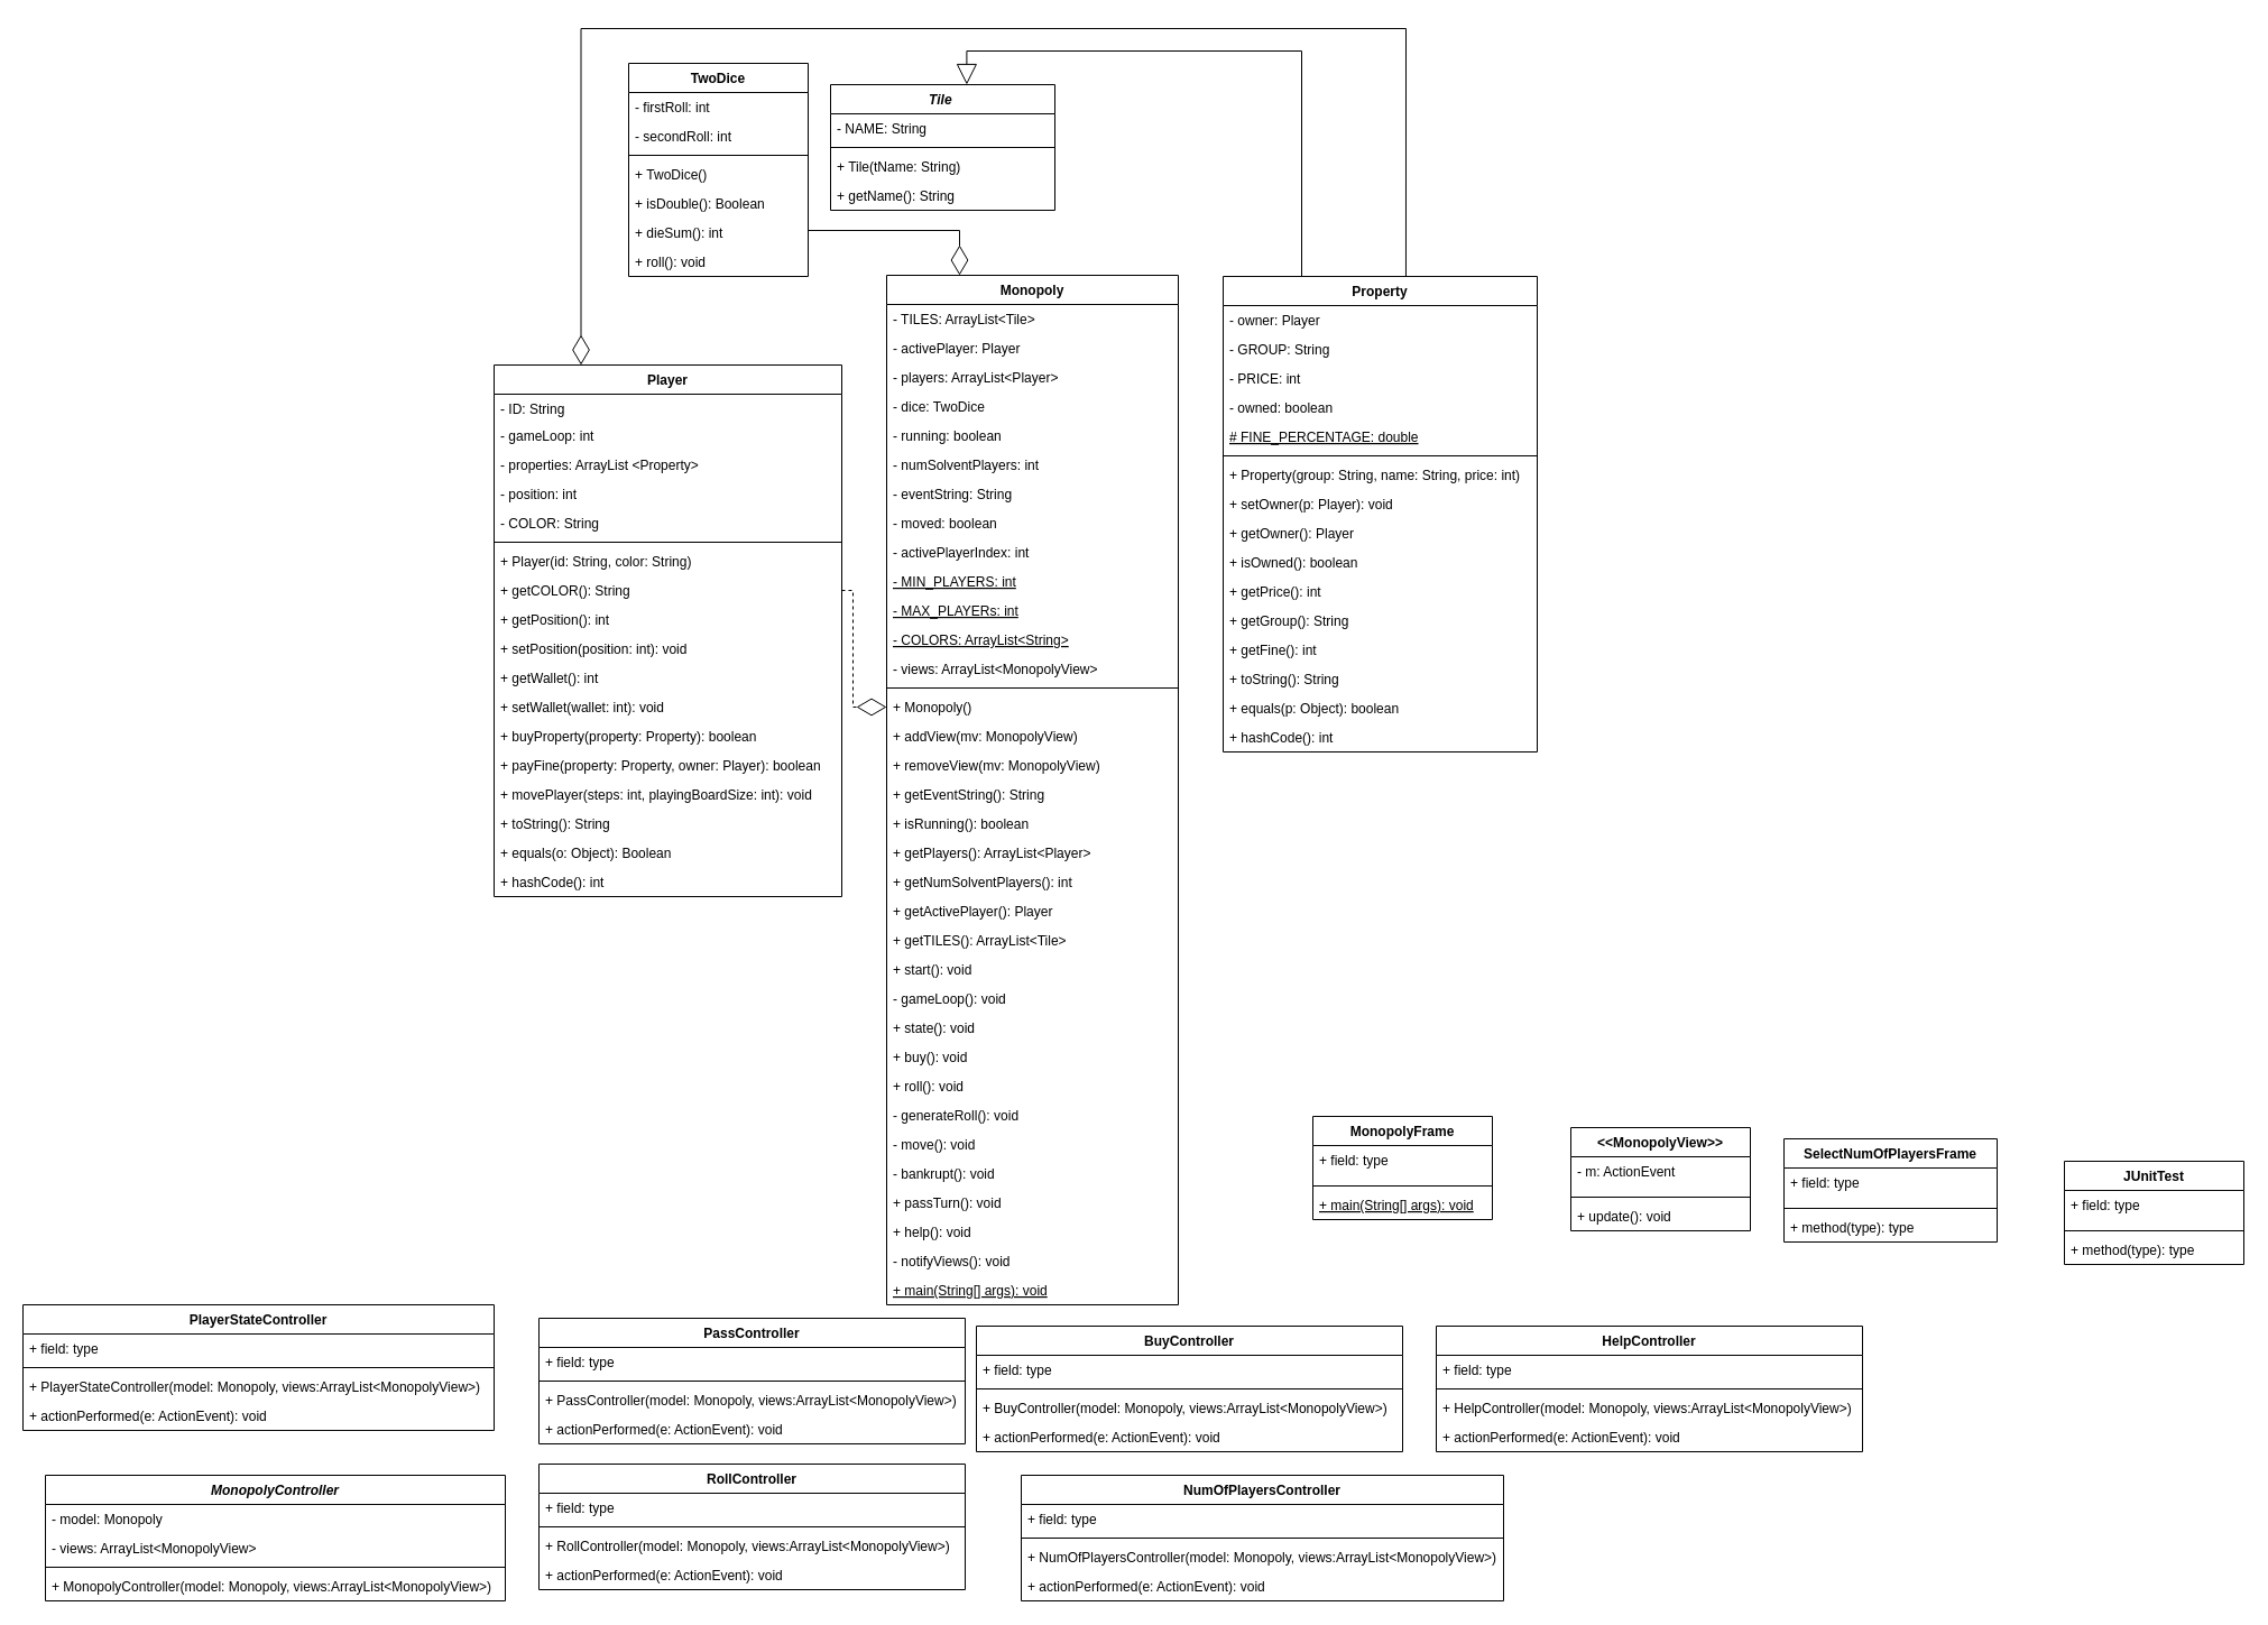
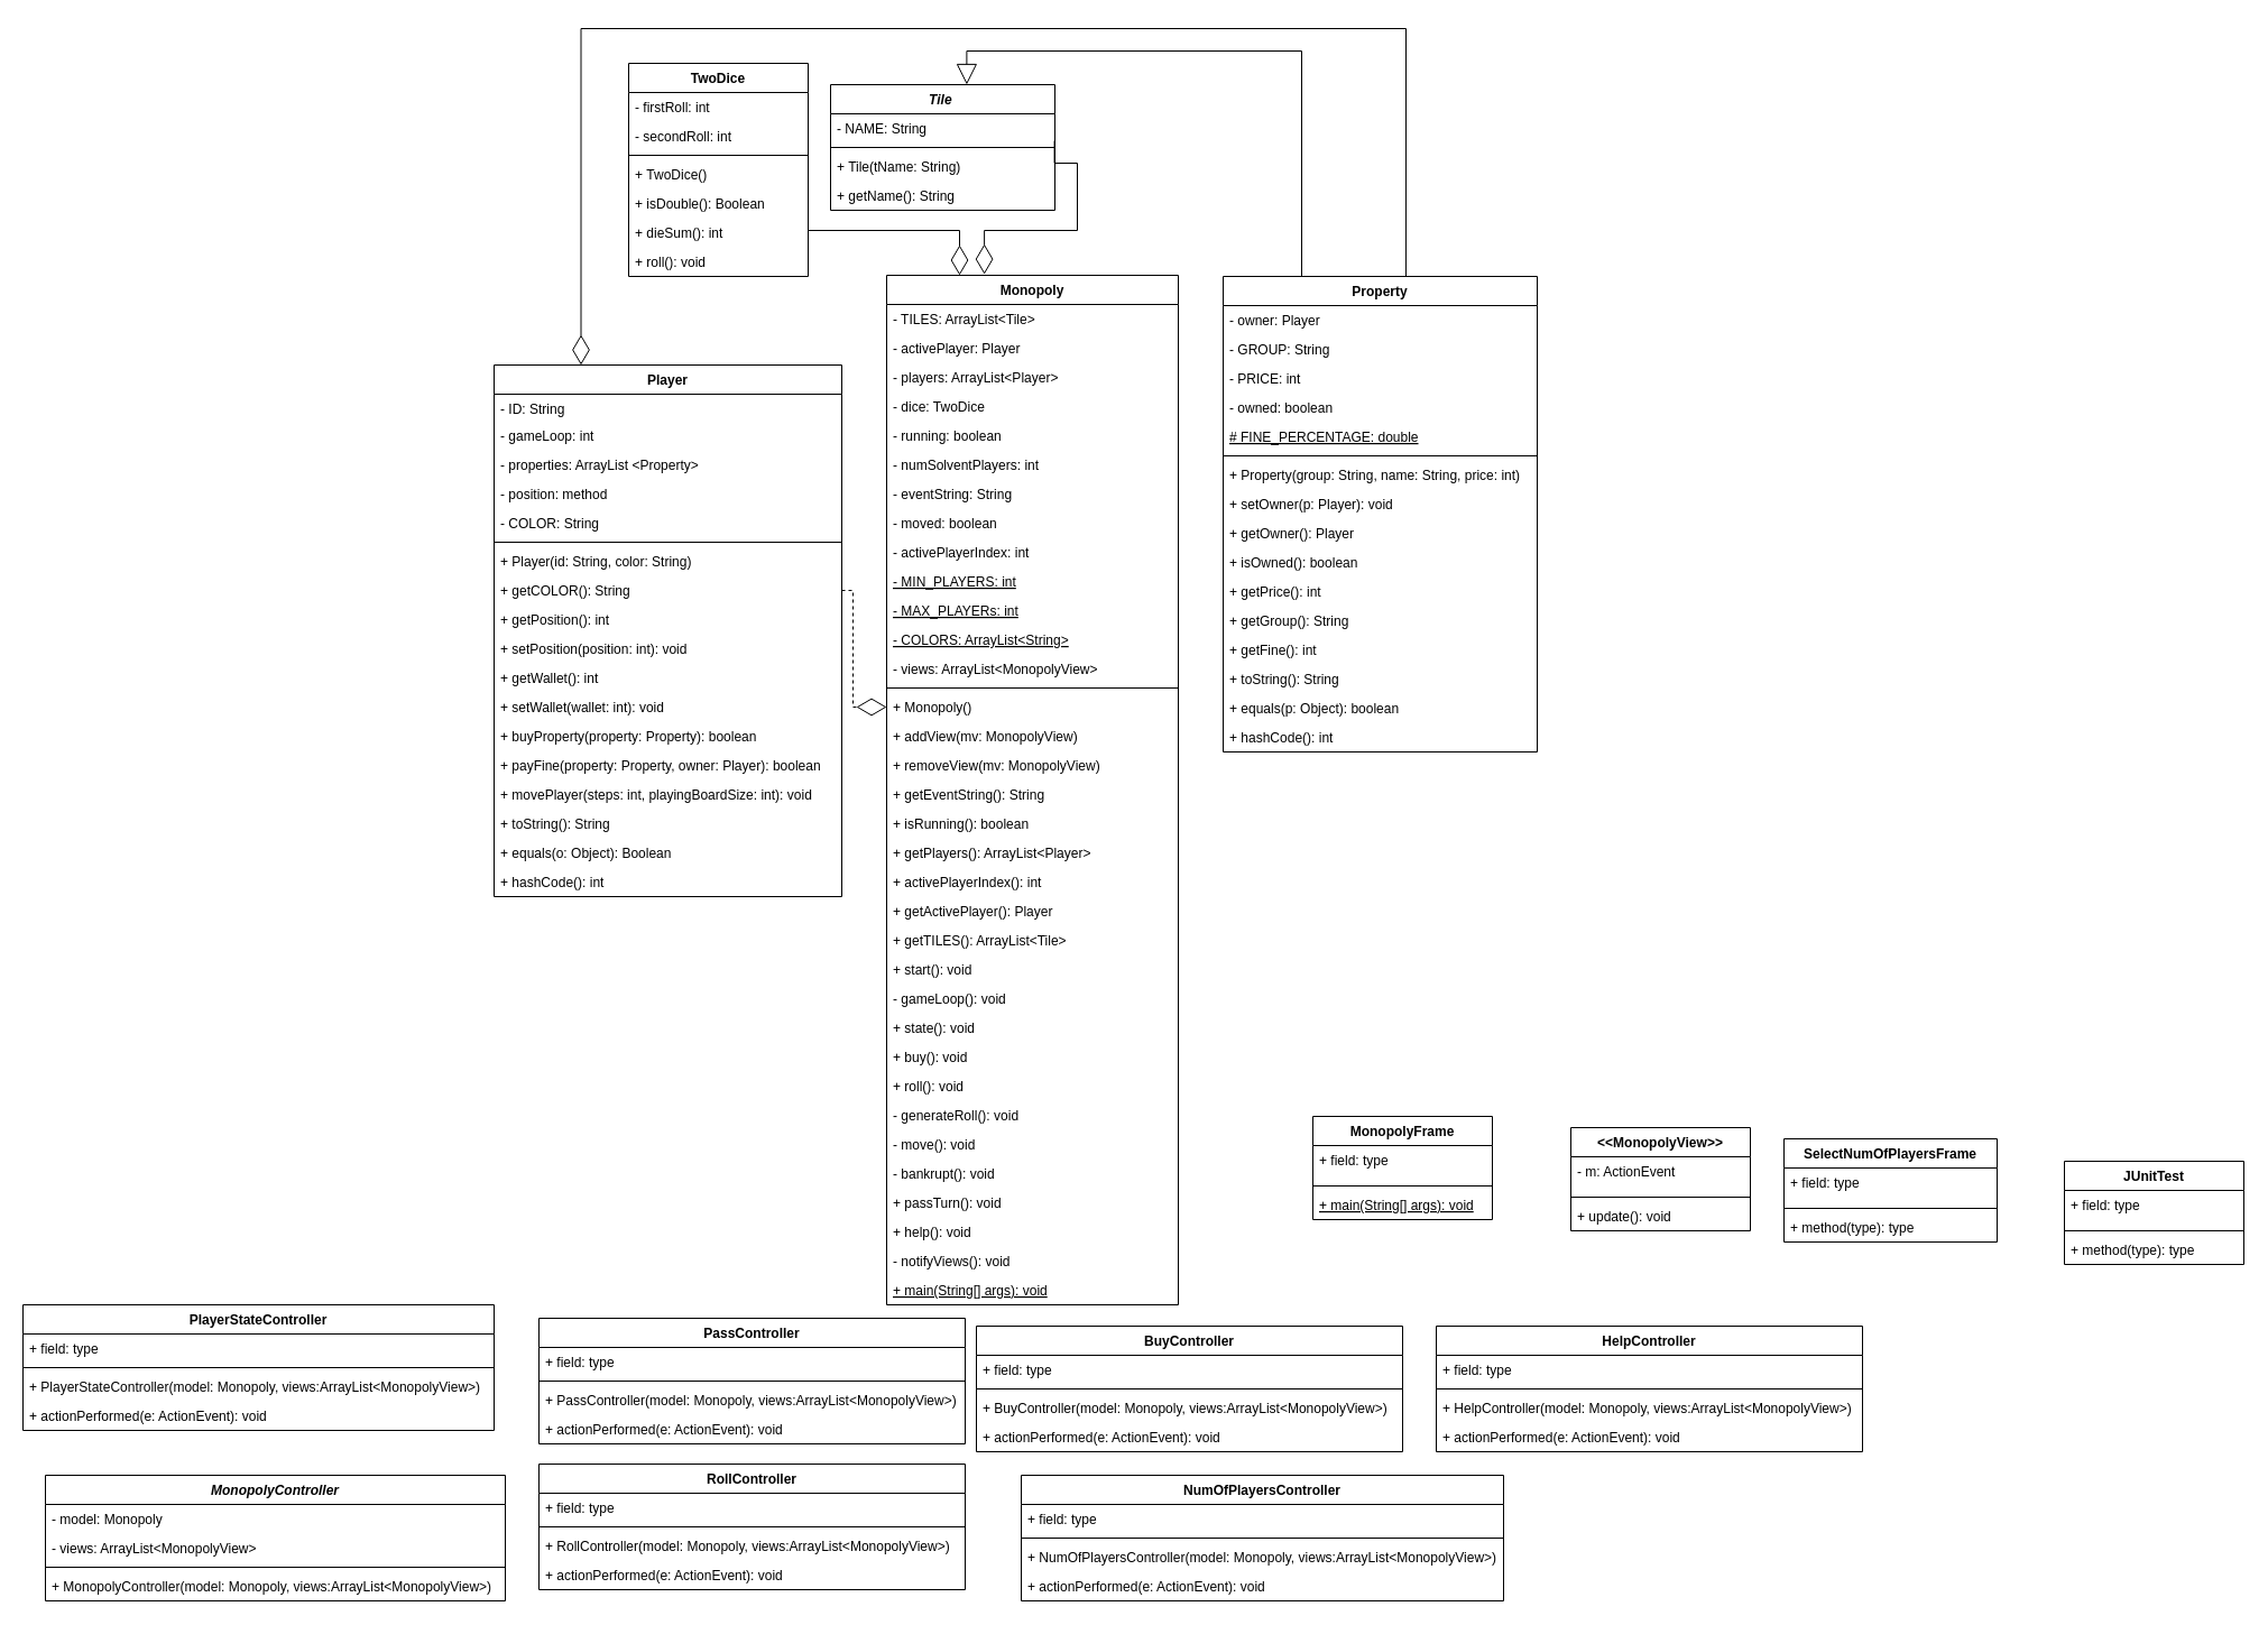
+ <mxCell id="88" value="" style="endArrow=diamondThin;endFill=0;endSize=24;html=1;rounded=0;edgeStyle=orthogonalEdgeStyle;entryX=0.335;entryY=-0.001;entryDx=0;entryDy=0;exitX=0.998;exitY=0.923;exitDx=0;exitDy=0;exitPerimeter=0;entryPerimeter=0;" parent="1" source="39" target="43" edge="1"><mxGeometry width="160" relative="1" as="geometry"><mxPoint y="230" as="sourcePoint" x="980" /><mxPoint x="1060" y="263.5" as="targetPoint" /><Array as="points"><mxPoint x="940" y="140" /><mxPoint x="960" y="140" /><mxPoint x="960" y="200" /><mxPoint x="877" y="200" /></Array></mxGeometry></mxCell>
- <mxCell id="23" value="- position: int" style="text;strokeColor=none;fillColor=none;align=left;verticalAlign=top;spacingLeft=4;spacingRight=4;overflow=hidden;rotatable=0;points=[[0,0.5],[1,0.5]];portConstraint=eastwest;" parent="19" vertex="1"><mxGeometry y="102" width="310" height="26" as="geometry" /></mxCell>
+ <mxCell id="23" value="- position: method" style="text;strokeColor=none;fillColor=none;align=left;verticalAlign=top;spacingLeft=4;spacingRight=4;overflow=hidden;rotatable=0;points=[[0,0.5],[1,0.5]];portConstraint=eastwest;" parent="19" vertex="1"><mxGeometry y="102" width="310" height="26" as="geometry" /></mxCell>
- <mxCell id="64" value="+ getNumSolventPlayers(): int" style="text;strokeColor=none;fillColor=none;align=left;verticalAlign=top;spacingLeft=4;spacingRight=4;overflow=hidden;rotatable=0;points=[[0,0.5],[1,0.5]];portConstraint=eastwest;" parent="43" vertex="1"><mxGeometry y="528" width="260" height="26" as="geometry" /></mxCell>
+ <mxCell id="64" value="+ activePlayerIndex(): int" style="text;strokeColor=none;fillColor=none;align=left;verticalAlign=top;spacingLeft=4;spacingRight=4;overflow=hidden;rotatable=0;points=[[0,0.5],[1,0.5]];portConstraint=eastwest;" parent="43" vertex="1"><mxGeometry y="528" width="260" height="26" as="geometry" /></mxCell>
